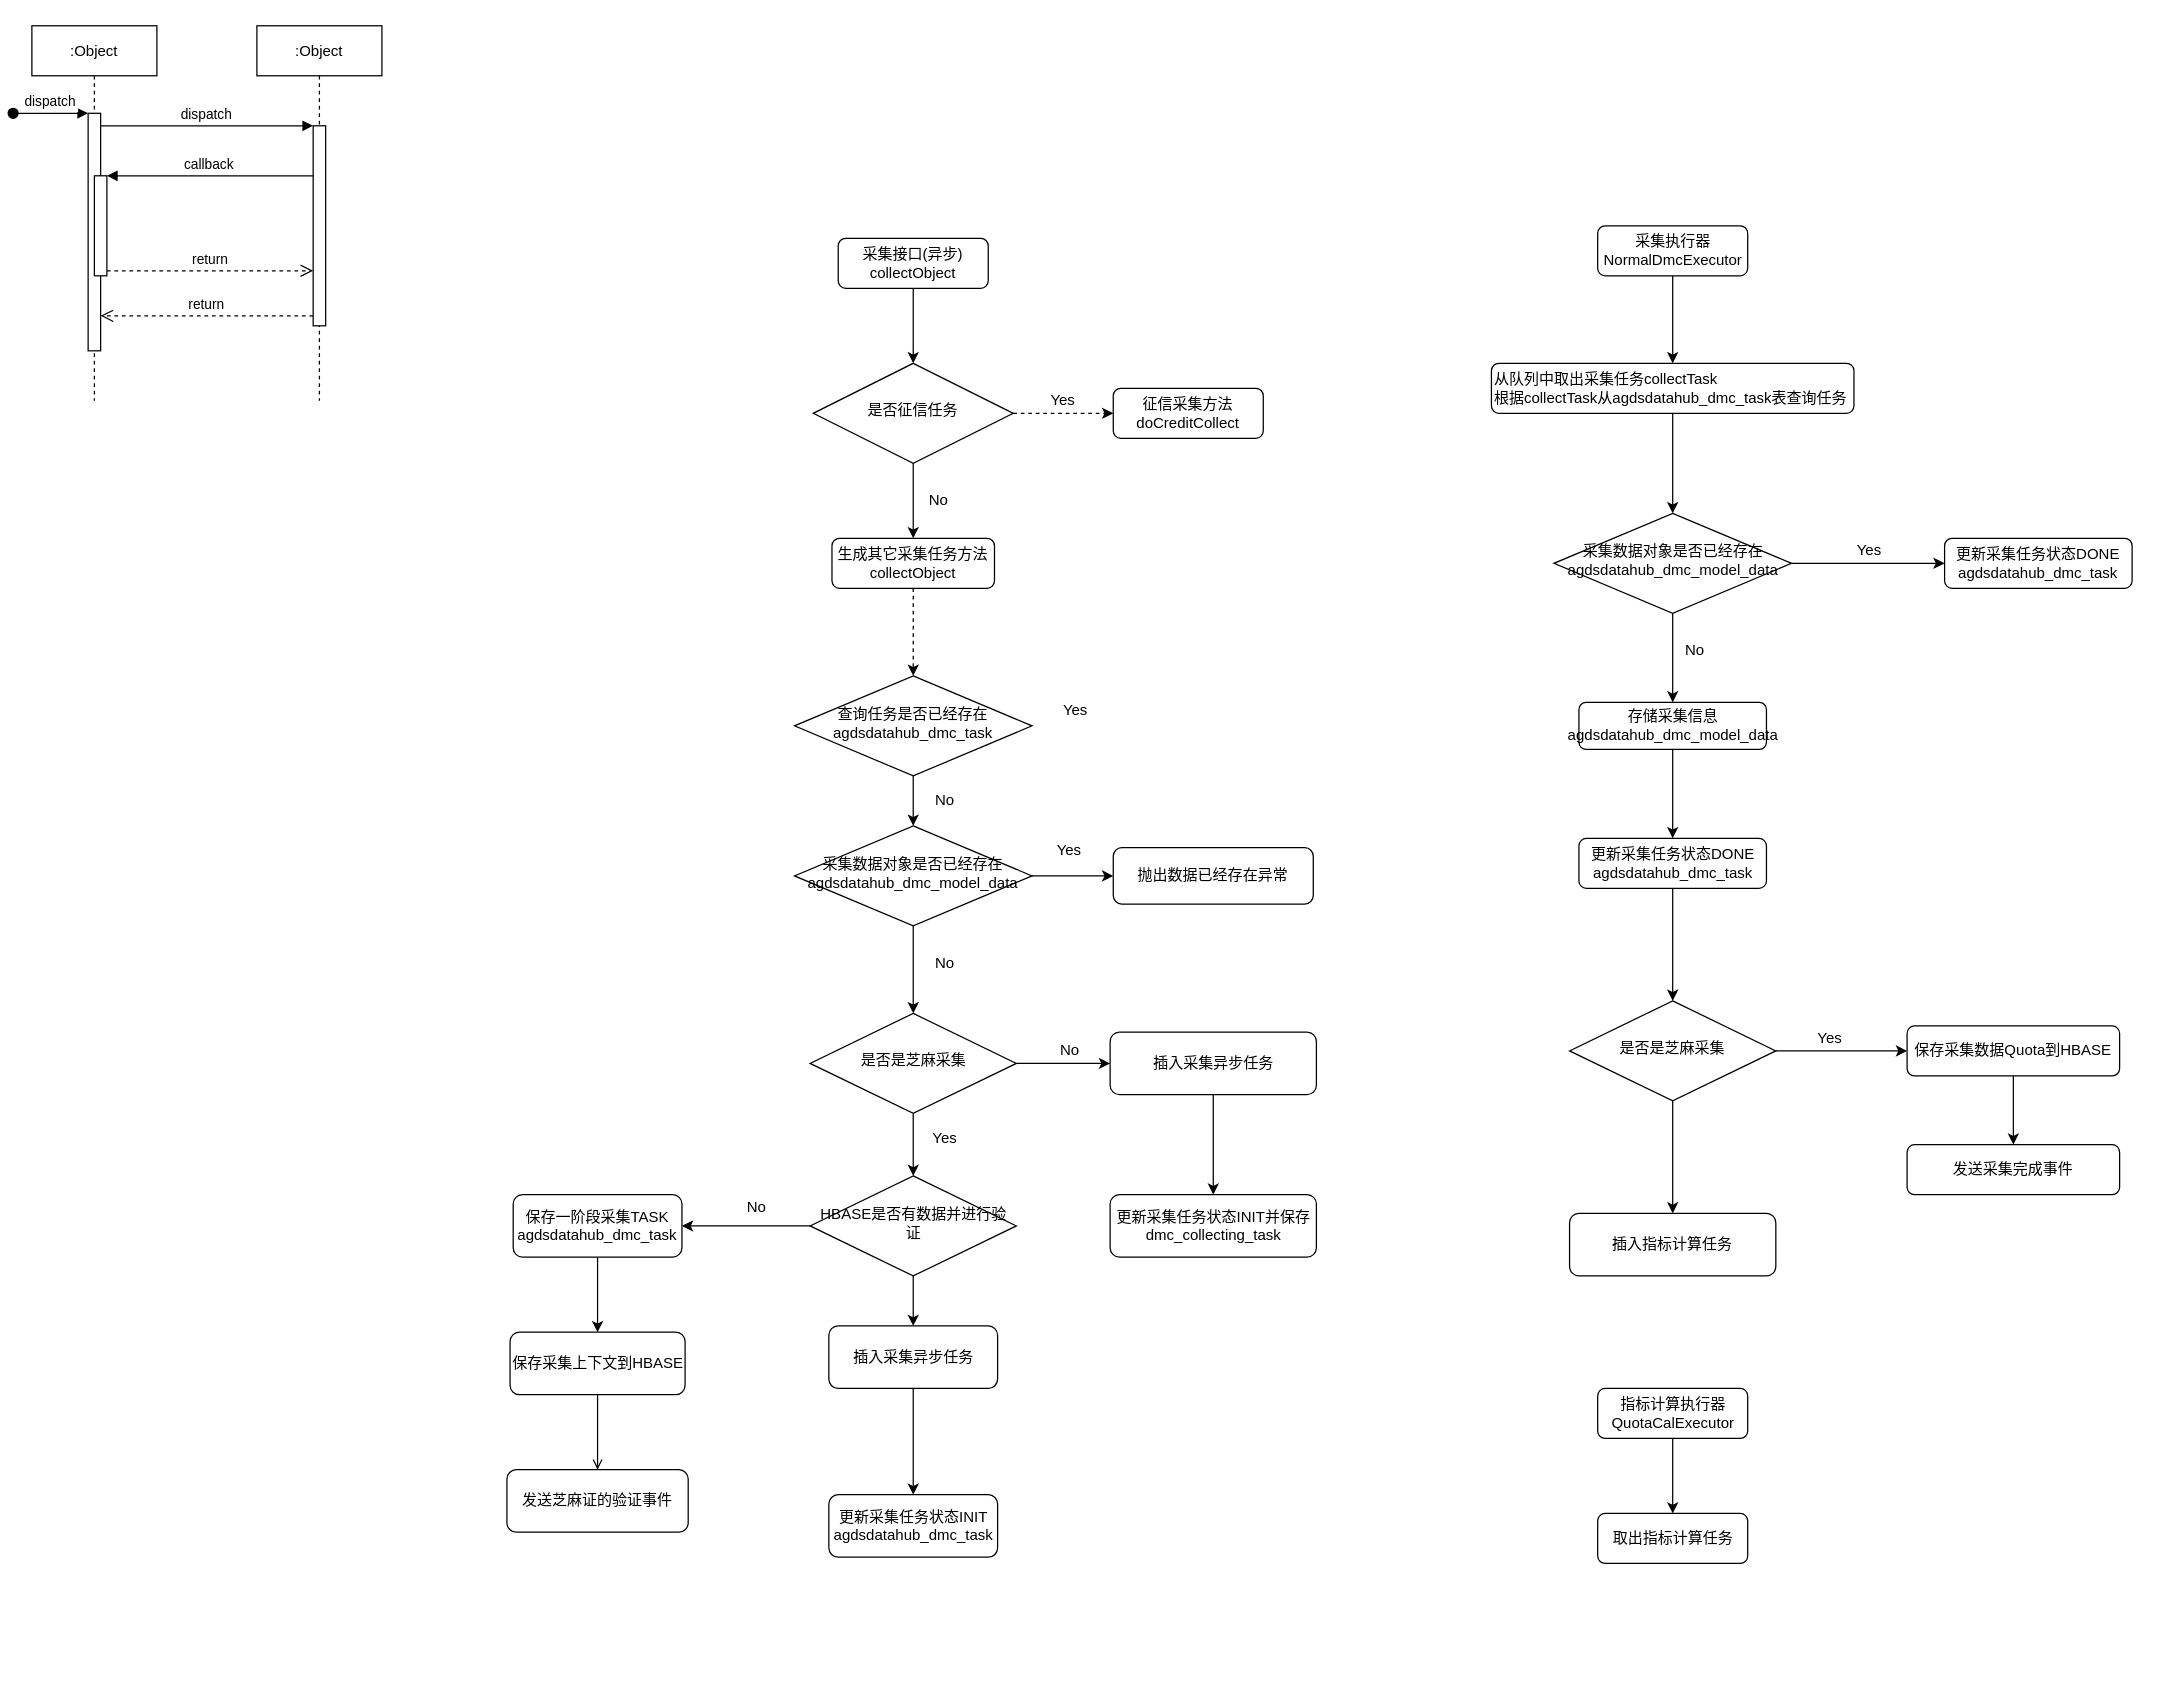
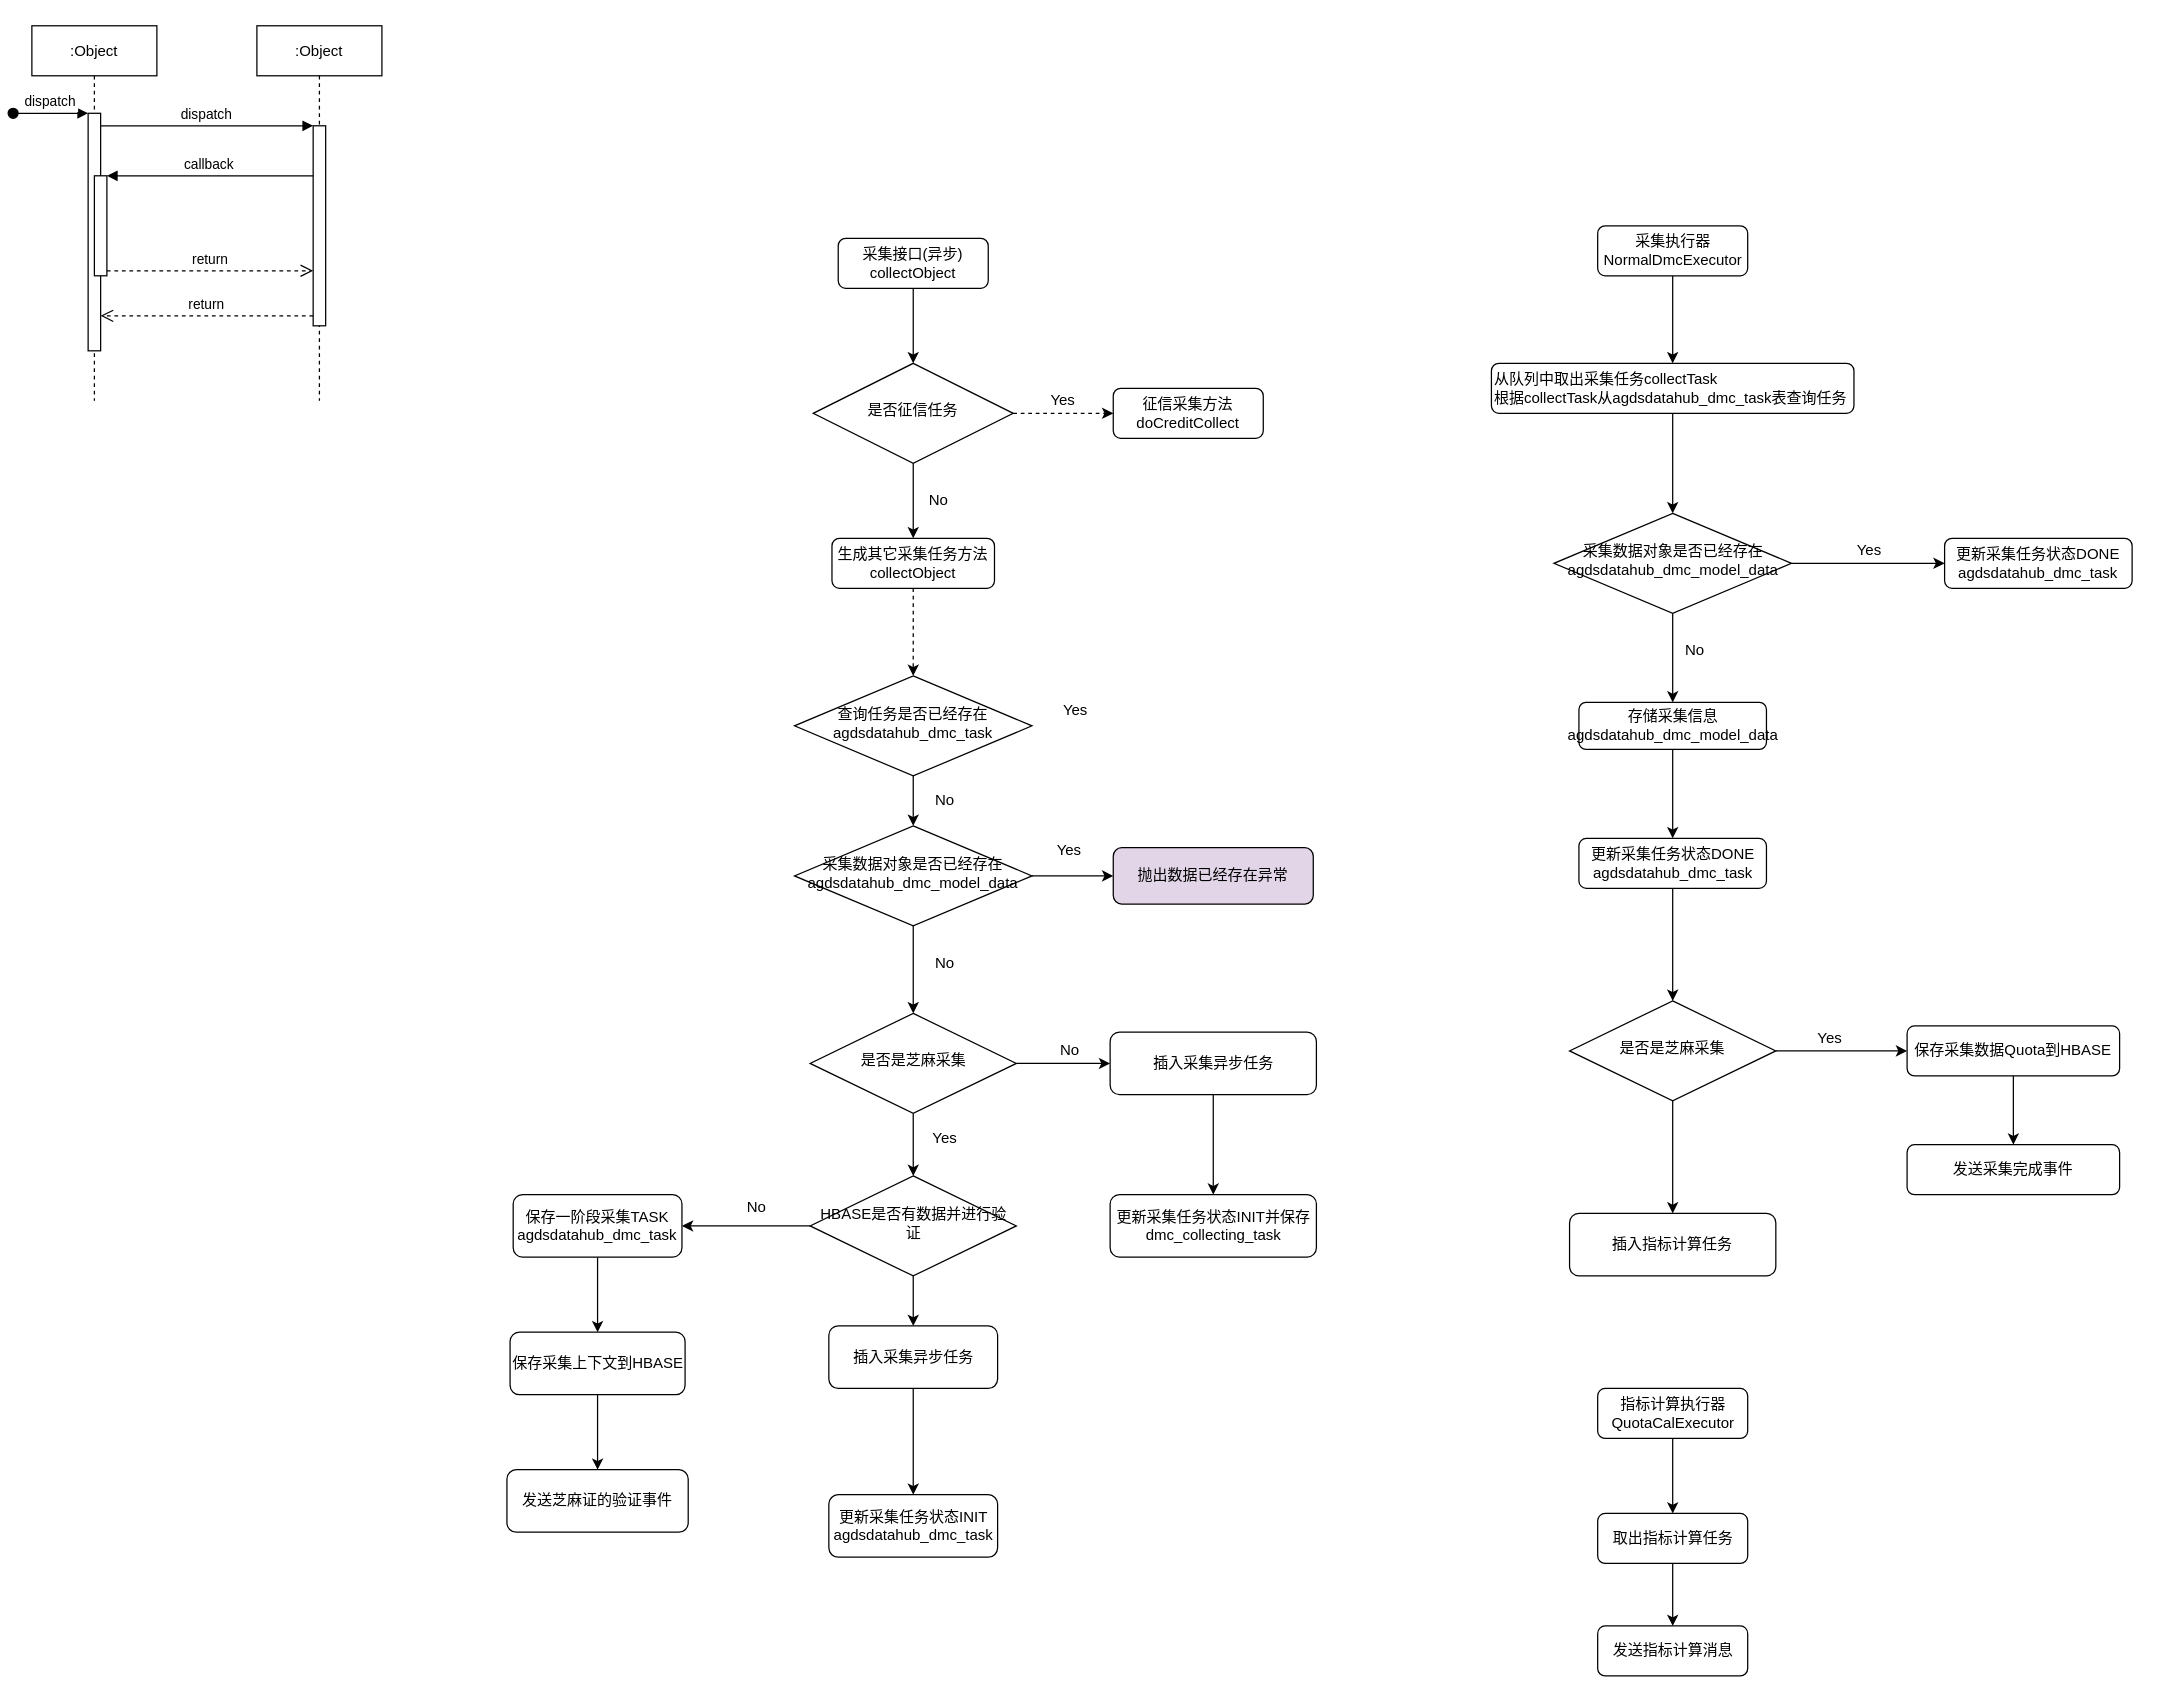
- <mxCell id="39" value="抛出数据已经存在异常" style="rounded=1;whiteSpace=wrap;html=1;fontSize=12;glass=0;strokeWidth=1;shadow=0;align=center;" vertex="1" parent="1"><mxGeometry x="885" y="677.5" width="160" height="45" as="geometry" /></mxCell>
+ <mxCell id="39" value="抛出数据已经存在异常" style="rounded=1;whiteSpace=wrap;html=1;fontSize=12;glass=0;strokeWidth=1;shadow=0;align=center;fillColor=#e1d5e7;" vertex="1" parent="1"><mxGeometry x="885" y="677.5" width="160" height="45" as="geometry" /></mxCell>
- <mxCell id="47" style="edgeStyle=orthogonalEdgeStyle;rounded=0;orthogonalLoop=1;jettySize=auto;html=1;exitX=0.5;exitY=1;exitDx=0;exitDy=0;entryX=0.5;entryY=0;entryDx=0;entryDy=0;endArrow=open;" edge="1" parent="1" source="48" target="49"><mxGeometry relative="1" as="geometry" /></mxCell>
+ <mxCell id="47" style="edgeStyle=orthogonalEdgeStyle;rounded=0;orthogonalLoop=1;jettySize=auto;html=1;exitX=0.5;exitY=1;exitDx=0;exitDy=0;entryX=0.5;entryY=0;entryDx=0;entryDy=0;" edge="1" parent="1" source="48" target="49"><mxGeometry relative="1" as="geometry" /></mxCell>
+ <mxCell id="31" style="edgeStyle=orthogonalEdgeStyle;rounded=0;orthogonalLoop=1;jettySize=auto;html=1;exitX=0.5;exitY=1;exitDx=0;exitDy=0;" edge="1" parent="1" source="32" target="78"><mxGeometry relative="1" as="geometry" /></mxCell>
+ <mxCell id="78" value="发送指标计算消息" style="rounded=1;whiteSpace=wrap;html=1;fontSize=12;glass=0;strokeWidth=1;shadow=0;" vertex="1" parent="1"><mxGeometry x="1272.5" y="1300" width="120" height="40" as="geometry" /></mxCell>
